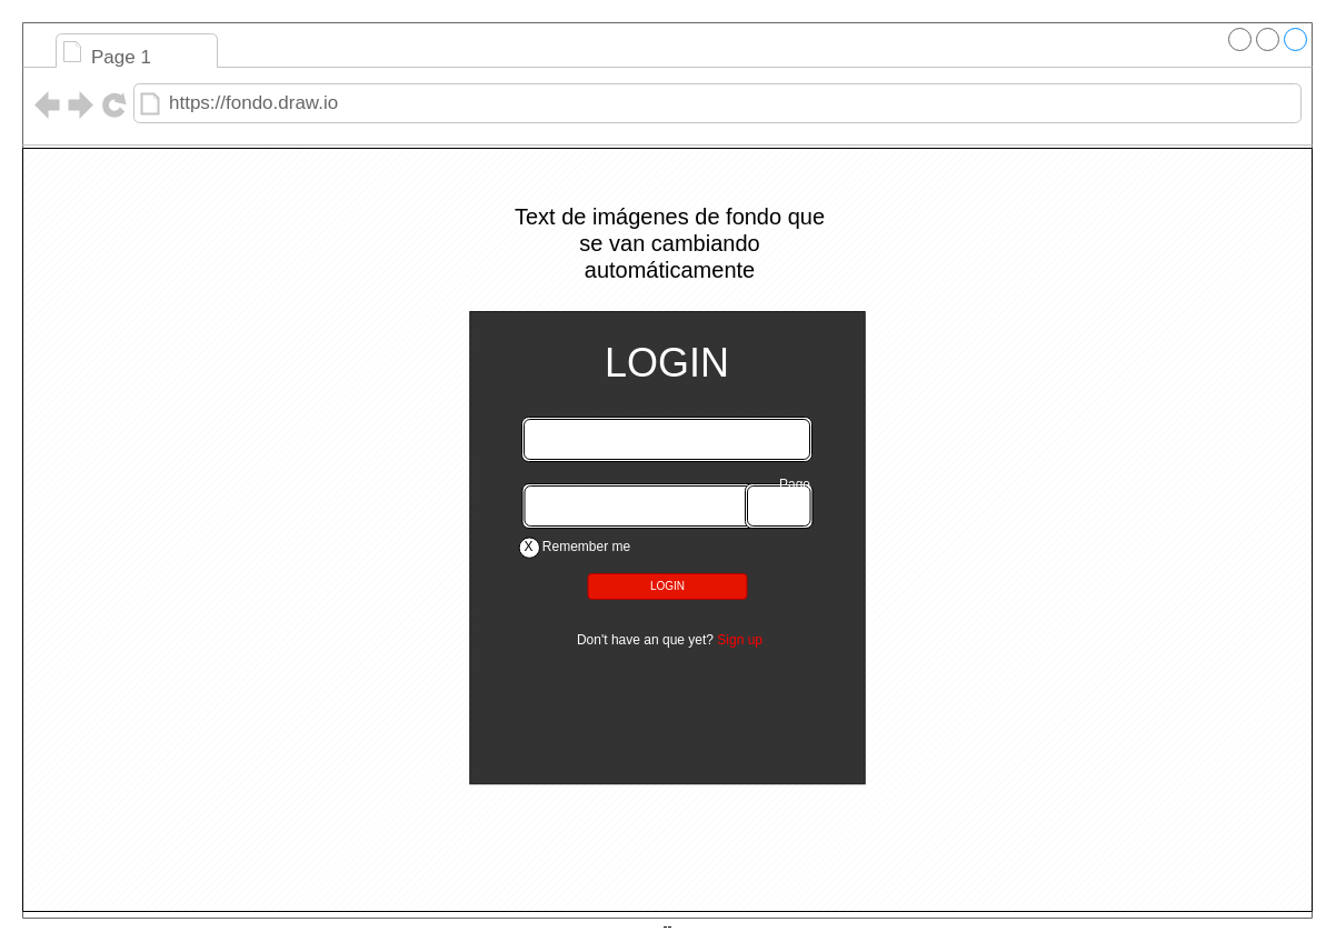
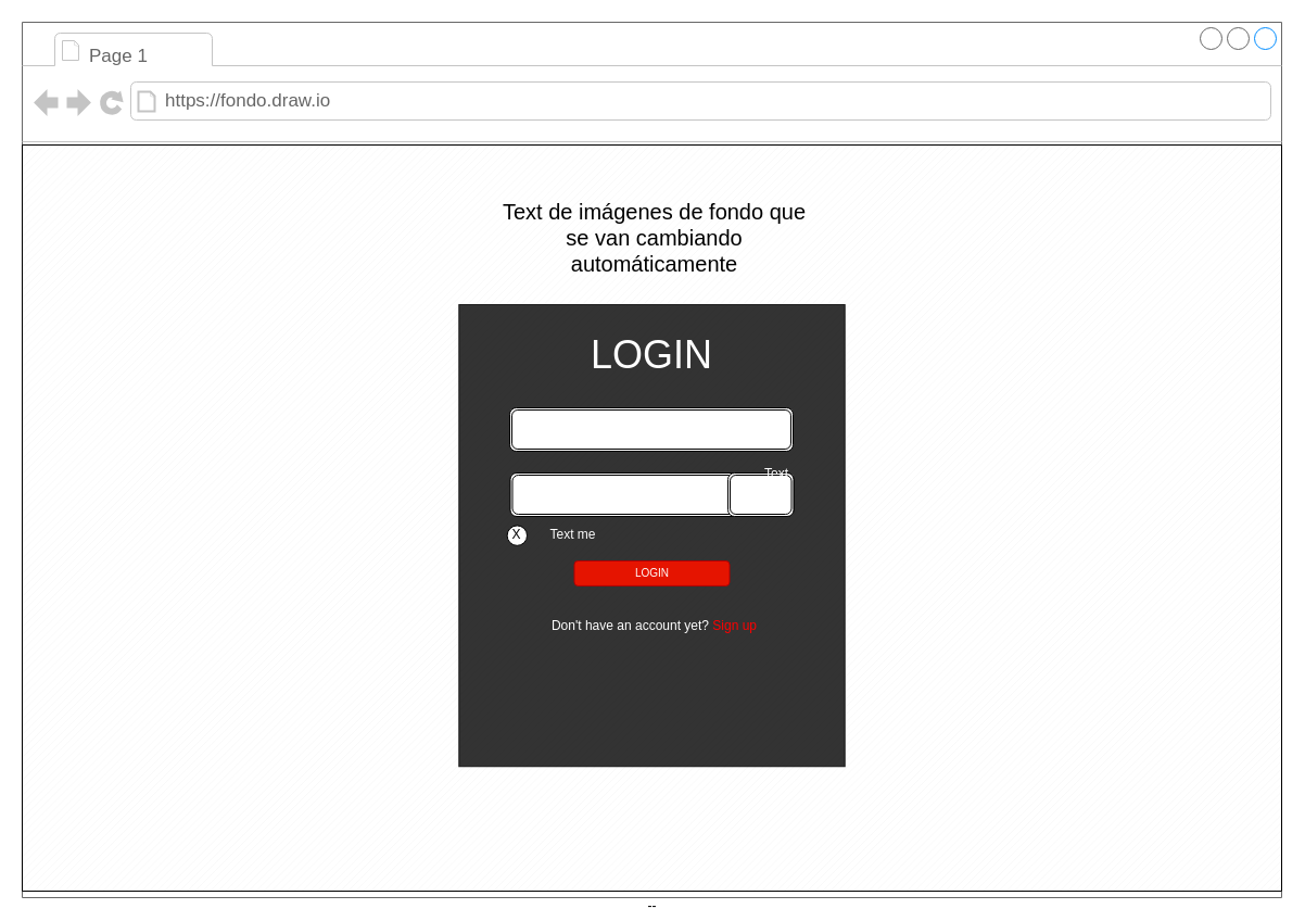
- <mxCell id="19" value="Page" style="text;html=1;strokeColor=none;fillColor=none;align=center;verticalAlign=middle;whiteSpace=wrap;rounded=0;labelBackgroundColor=none;fontColor=#FFFFFF;" vertex="1" parent="1"><mxGeometry x="695" y="426" width="40" height="20" as="geometry" /></mxCell>
+ <mxCell id="19" value="Text" style="text;html=1;strokeColor=none;fillColor=none;align=center;verticalAlign=middle;whiteSpace=wrap;rounded=0;labelBackgroundColor=none;fontColor=#FFFFFF;" vertex="1" parent="1"><mxGeometry x="695" y="426" width="40" height="20" as="geometry" /></mxCell>
- <mxCell id="14" value="Remember me" style="text;html=1;align=center;verticalAlign=middle;whiteSpace=wrap;rounded=0;fontColor=#FFFFFF;" vertex="1" parent="2"><mxGeometry x="460" y="461.63" width="95" height="20" as="geometry" /></mxCell>
+ <mxCell id="14" value="Text me" style="text;html=1;align=center;verticalAlign=middle;whiteSpace=wrap;rounded=0;fontColor=#FFFFFF;" vertex="1" parent="2"><mxGeometry x="460" y="461.63" width="95" height="20" as="geometry" /></mxCell>
- <mxCell id="15" value="Don't have an que yet? &lt;font color=&quot;#ff0000&quot;&gt;Sign up&lt;/font&gt;" style="text;html=1;strokeColor=none;fillColor=none;align=center;verticalAlign=middle;whiteSpace=wrap;rounded=0;labelBackgroundColor=none;fontColor=#FFFFFF;" vertex="1" parent="2"><mxGeometry x="467.25" y="546" width="230.5" height="20" as="geometry" /></mxCell>
+ <mxCell id="15" value="Don't have an account yet? &lt;font color=&quot;#ff0000&quot;&gt;Sign up&lt;/font&gt;" style="text;html=1;strokeColor=none;fillColor=none;align=center;verticalAlign=middle;whiteSpace=wrap;rounded=0;labelBackgroundColor=none;fontColor=#FFFFFF;" vertex="1" parent="2"><mxGeometry x="467.25" y="546" width="230.5" height="20" as="geometry" /></mxCell>
